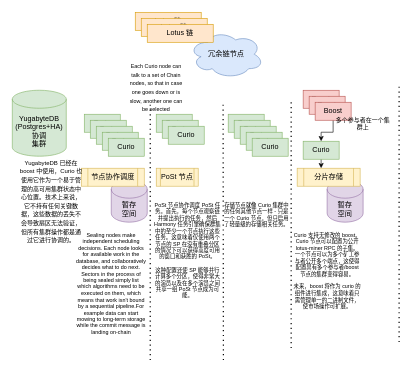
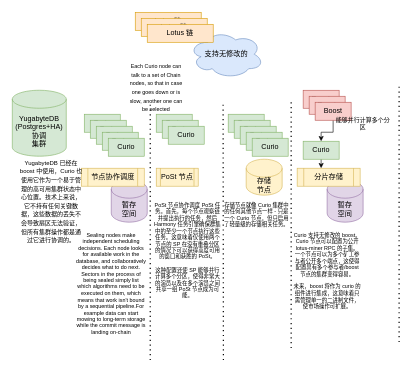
- <mxCell id="4" value="冗余链节点" style="ellipse;shape=cloud;whiteSpace=wrap;html=1;fillColor=#dae8fc;strokeColor=#6c8ebf;" parent="1" vertex="1"><mxGeometry x="315" y="50" width="124" height="80" as="geometry" /></mxCell>
+ <mxCell id="4" value="支持无修改的" style="ellipse;shape=cloud;whiteSpace=wrap;html=1;fillColor=#dae8fc;strokeColor=#6c8ebf;" parent="1" vertex="1"><mxGeometry x="315" y="50" width="124" height="80" as="geometry" /></mxCell>
- <mxCell id="35" value="&lt;div style=&quot;&quot;&gt;&lt;div style=&quot;&quot;&gt;多个参与者在一个集群上&lt;br&gt;&lt;/div&gt;&lt;/div&gt;" style="text;html=1;align=center;verticalAlign=middle;whiteSpace=wrap;rounded=0;fontSize=10;" parent="1" vertex="1"><mxGeometry x="555" y="190" width="100" height="30" as="geometry" /></mxCell>
+ <mxCell id="35" value="&lt;div style=&quot;&quot;&gt;&lt;div style=&quot;&quot;&gt;能够并行计算多个分区&lt;br&gt;&lt;/div&gt;&lt;/div&gt;" style="text;html=1;align=center;verticalAlign=middle;whiteSpace=wrap;rounded=0;fontSize=10;" parent="1" vertex="1"><mxGeometry x="555" y="190" width="100" height="30" as="geometry" /></mxCell>
+ <mxCell id="23" value="&lt;div&gt;存储&lt;/div&gt;&lt;div&gt;节点&lt;br&gt;&lt;/div&gt;" style="shape=cylinder3;whiteSpace=wrap;html=1;boundedLbl=1;backgroundOutline=1;size=15;fillColor=#fff2cc;strokeColor=#d6b656;" parent="1" vertex="1"><mxGeometry x="410" y="265" width="60" height="60" as="geometry" /></mxCell>
